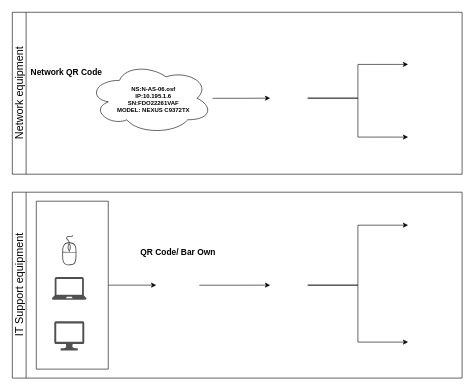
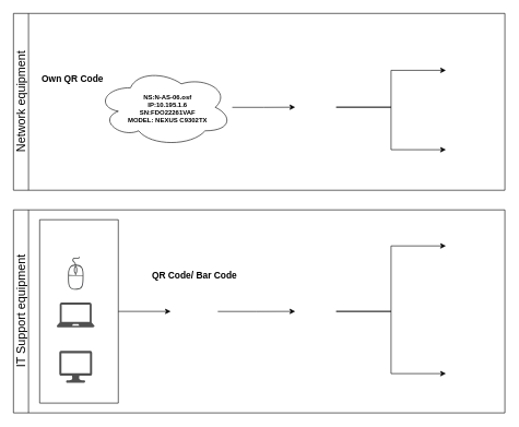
- <mxCell id="4" value="&lt;h4&gt;&lt;font style=&quot;font-size: 14px;&quot;&gt;Network QR Code&lt;/font&gt;&lt;/h4&gt;" style="text;html=1;align=center;verticalAlign=middle;resizable=0;points=[];autosize=1;strokeColor=none;fillColor=none;" vertex="1" parent="2"><mxGeometry x="29.99" y="70" width="120" height="60" as="geometry" /></mxCell>
+ <mxCell id="4" value="&lt;h4&gt;&lt;font style=&quot;font-size: 14px;&quot;&gt;Own QR Code&lt;/font&gt;&lt;/h4&gt;" style="text;html=1;align=center;verticalAlign=middle;resizable=0;points=[];autosize=1;strokeColor=none;fillColor=none;" vertex="1" parent="2"><mxGeometry x="29.99" y="70" width="120" height="60" as="geometry" /></mxCell>
- <mxCell id="11" value="&lt;h5&gt;&lt;font&gt;NS:N-AS-06.osf&lt;br&gt;&lt;/font&gt;&lt;font&gt;IP:10.195.1.6&lt;br&gt;&lt;/font&gt;&lt;font&gt;SN:FDO22261VAF&lt;br&gt;&lt;/font&gt;&lt;font&gt;MODEL: NEXUS C9372TX&lt;/font&gt;&lt;/h5&gt;" style="text;html=1;align=center;verticalAlign=middle;resizable=0;points=[];autosize=1;strokeColor=none;fillColor=none;" vertex="1" parent="10"><mxGeometry x="44.529" y="16.85" width="140" height="90" as="geometry" /></mxCell>
+ <mxCell id="11" value="&lt;h5&gt;&lt;font&gt;NS:N-AS-06.osf&lt;br&gt;&lt;/font&gt;&lt;font&gt;IP:10.195.1.6&lt;br&gt;&lt;/font&gt;&lt;font&gt;SN:FDO22261VAF&lt;br&gt;&lt;/font&gt;&lt;font&gt;MODEL: NEXUS C9302TX&lt;/font&gt;&lt;/h5&gt;" style="text;html=1;align=center;verticalAlign=middle;resizable=0;points=[];autosize=1;strokeColor=none;fillColor=none;" vertex="1" parent="10"><mxGeometry x="44.529" y="16.85" width="140" height="90" as="geometry" /></mxCell>
- <mxCell id="17" value="&lt;h4&gt;&lt;font style=&quot;font-size: 14px;&quot;&gt;QR Code/ Bar Own&lt;/font&gt;&lt;/h4&gt;" style="text;html=1;align=center;verticalAlign=middle;resizable=0;points=[];autosize=1;strokeColor=none;fillColor=none;" vertex="1" parent="14"><mxGeometry x="200.94" y="70" width="150" height="60" as="geometry" /></mxCell>
+ <mxCell id="17" value="&lt;h4&gt;&lt;font style=&quot;font-size: 14px;&quot;&gt;QR Code/ Bar Code&lt;/font&gt;&lt;/h4&gt;" style="text;html=1;align=center;verticalAlign=middle;resizable=0;points=[];autosize=1;strokeColor=none;fillColor=none;" vertex="1" parent="14"><mxGeometry x="200.94" y="70" width="150" height="60" as="geometry" /></mxCell>
